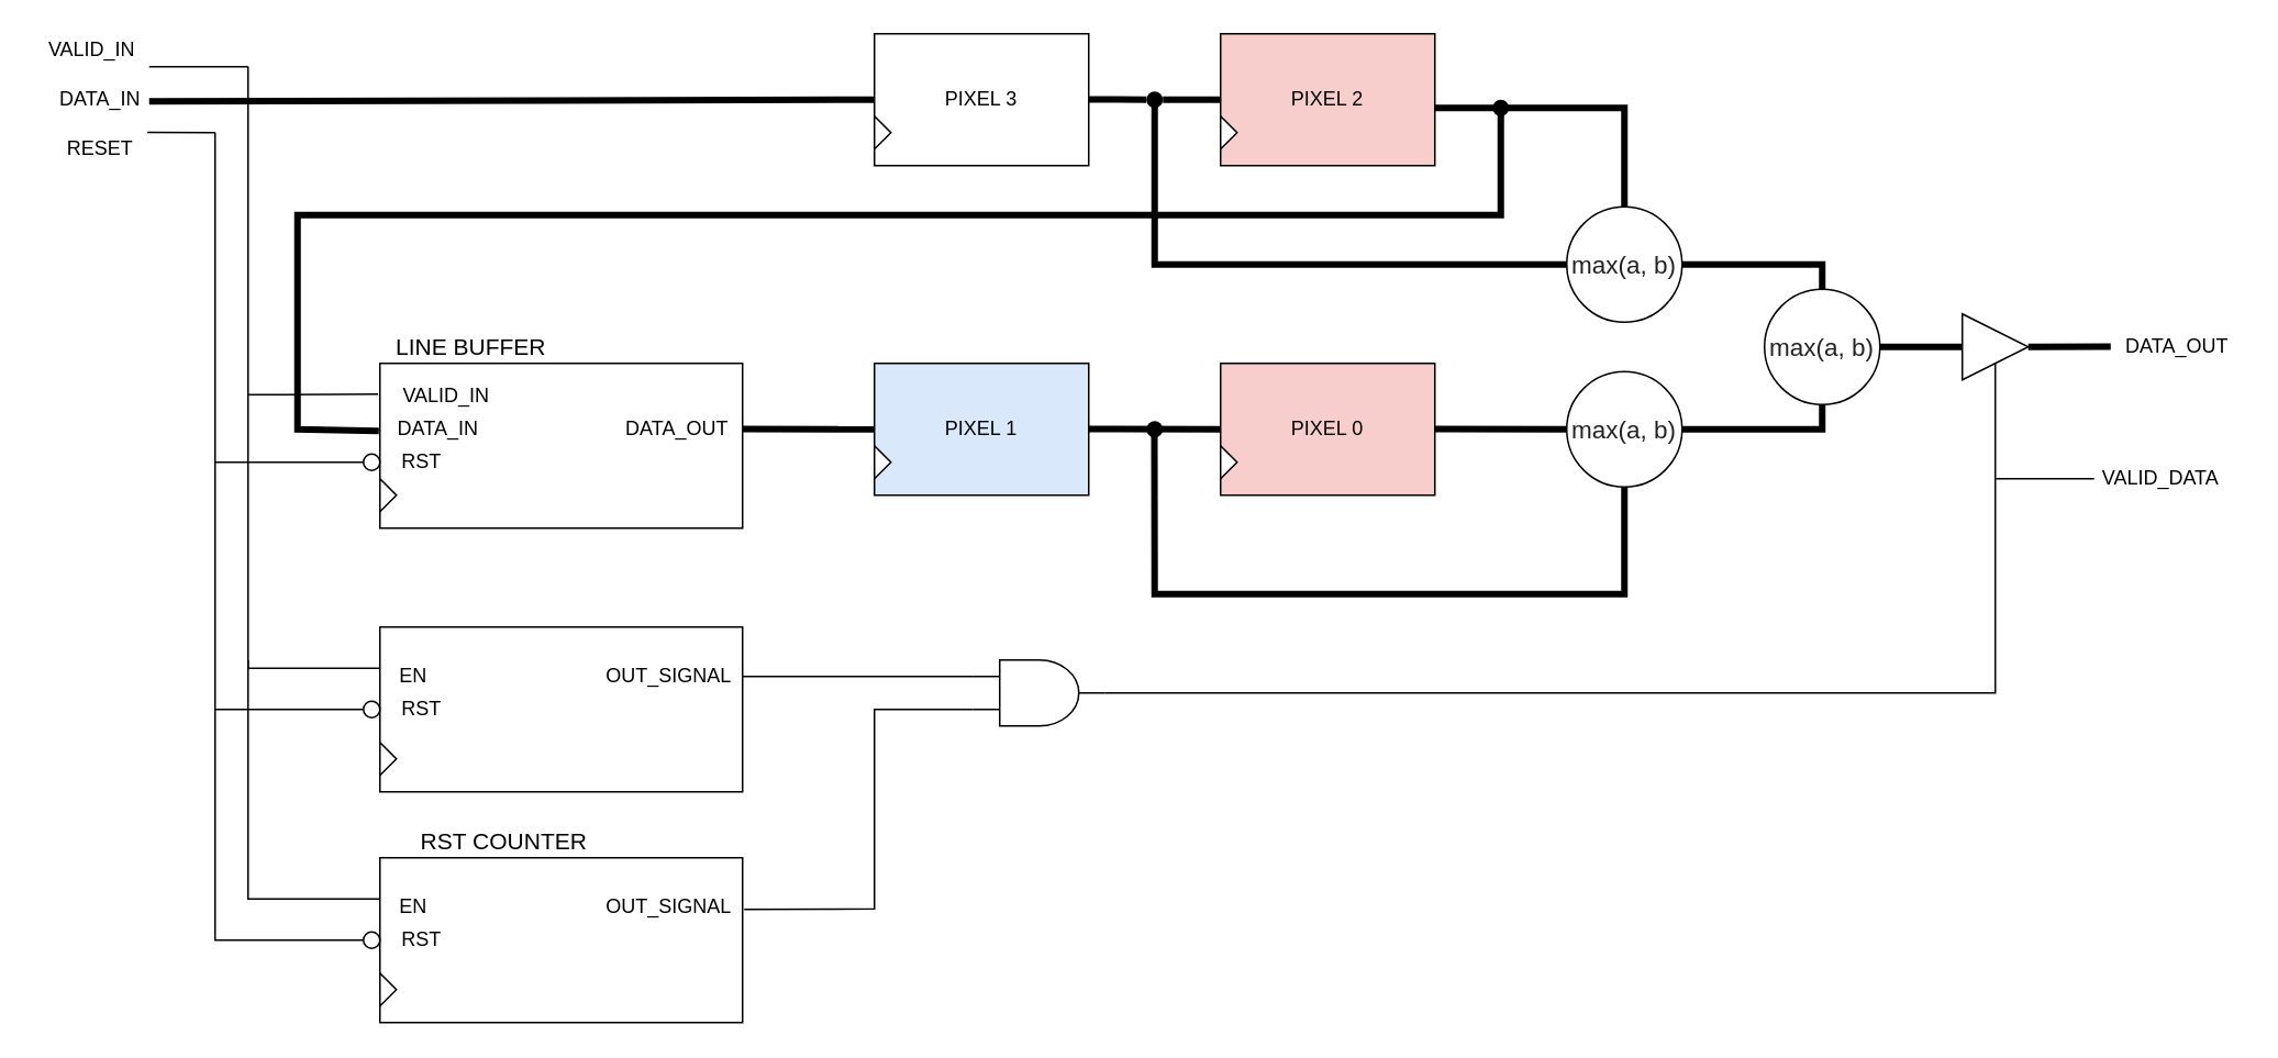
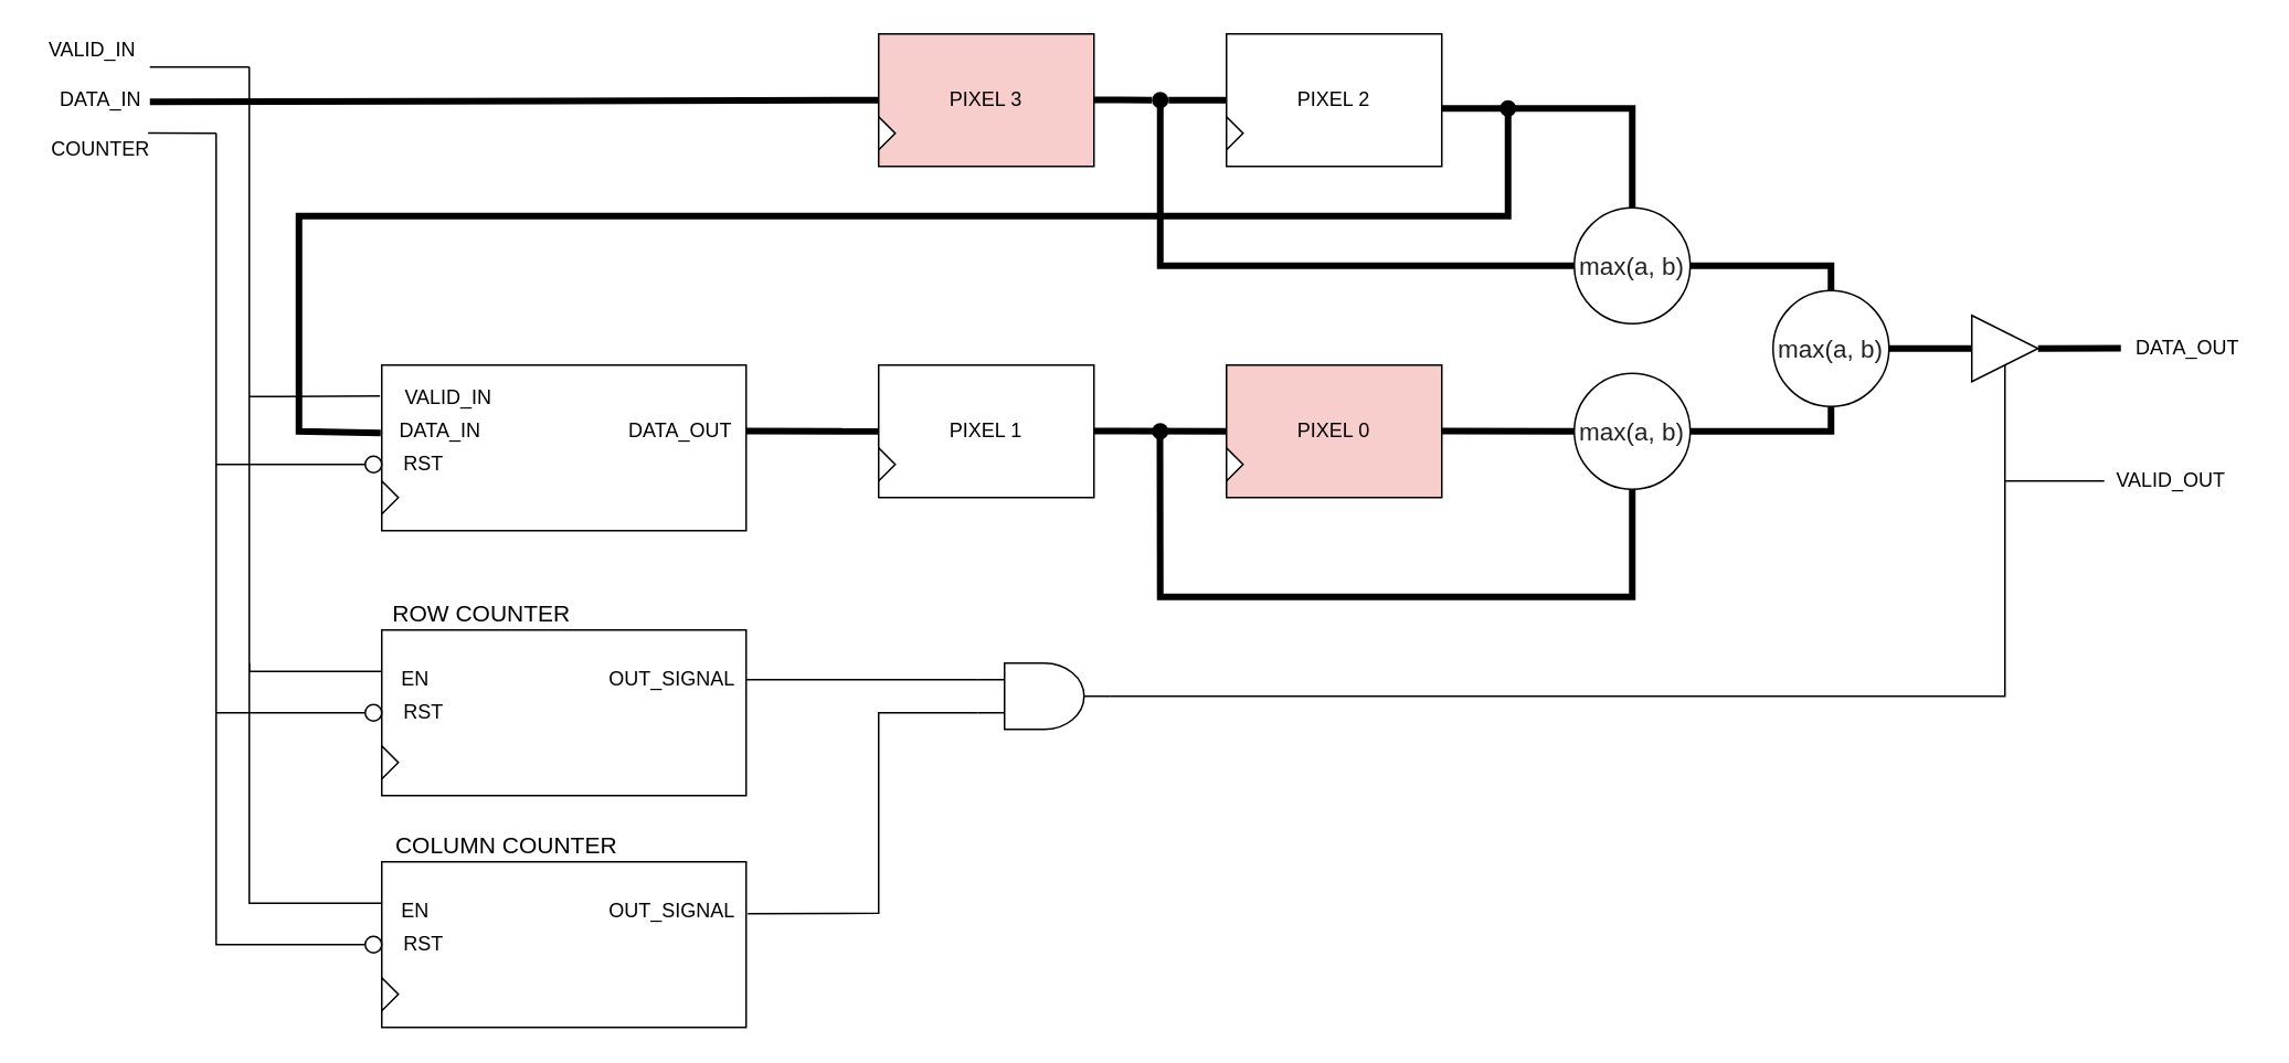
- <mxCell id="10" value="PIXEL 3" style="rounded=0;whiteSpace=wrap;html=1;" parent="1" vertex="1"><mxGeometry x="530" y="20" width="130" height="80" as="geometry" /></mxCell>
+ <mxCell id="10" value="PIXEL 3" style="rounded=0;whiteSpace=wrap;html=1;fillColor=#f8cecc;" parent="1" vertex="1"><mxGeometry x="530" y="20" width="130" height="80" as="geometry" /></mxCell>
- <mxCell id="12" value="PIXEL 2" style="rounded=0;whiteSpace=wrap;html=1;fillColor=#f8cecc;" parent="1" vertex="1"><mxGeometry x="740" y="20" width="130" height="80" as="geometry" /></mxCell>
+ <mxCell id="12" value="PIXEL 2" style="rounded=0;whiteSpace=wrap;html=1;" parent="1" vertex="1"><mxGeometry x="740" y="20" width="130" height="80" as="geometry" /></mxCell>
- <mxCell id="34" value="RESET" style="text;html=1;align=center;verticalAlign=middle;resizable=0;points=[];autosize=1;strokeColor=none;" parent="1" vertex="1"><mxGeometry x="30" y="80" width="60" height="20" as="geometry" /></mxCell>
+ <mxCell id="34" value="COUNTER" style="text;html=1;align=center;verticalAlign=middle;resizable=0;points=[];autosize=1;strokeColor=none;" parent="1" vertex="1"><mxGeometry x="30" y="80" width="60" height="20" as="geometry" /></mxCell>
- <mxCell id="5" value="&lt;font style=&quot;font-size: 14px&quot;&gt;LINE BUFFER&lt;/font&gt;" style="text;html=1;align=center;verticalAlign=middle;resizable=0;points=[];autosize=1;strokeColor=none;" parent="1" vertex="1"><mxGeometry x="230" y="200" width="110" height="20" as="geometry" /></mxCell>
- <mxCell id="14" value="PIXEL 1" style="rounded=0;whiteSpace=wrap;html=1;fillColor=#dae8fc;" parent="1" vertex="1"><mxGeometry x="530" y="220" width="130" height="80" as="geometry" /></mxCell>
+ <mxCell id="14" value="PIXEL 1" style="rounded=0;whiteSpace=wrap;html=1;" parent="1" vertex="1"><mxGeometry x="530" y="220" width="130" height="80" as="geometry" /></mxCell>
- <mxCell id="46" value="VALID_DATA" style="text;html=1;align=center;verticalAlign=middle;resizable=0;points=[];autosize=1;strokeColor=none;" parent="1" vertex="1"><mxGeometry x="1270" y="280" width="80" height="20" as="geometry" /></mxCell>
+ <mxCell id="46" value="VALID_OUT" style="text;html=1;align=center;verticalAlign=middle;resizable=0;points=[];autosize=1;strokeColor=none;" parent="1" vertex="1"><mxGeometry x="1270" y="280" width="80" height="20" as="geometry" /></mxCell>
+ <mxCell id="41" value="&lt;font style=&quot;font-size: 14px&quot;&gt;ROW COUNTER&lt;/font&gt;" style="text;html=1;align=center;verticalAlign=middle;resizable=0;points=[];autosize=1;strokeColor=none;" parent="1" vertex="1"><mxGeometry x="230" y="360" width="120" height="20" as="geometry" /></mxCell>
- <mxCell id="62" value="&lt;font style=&quot;font-size: 14px&quot;&gt;RST COUNTER&lt;/font&gt;" style="text;html=1;align=center;verticalAlign=middle;resizable=0;points=[];autosize=1;strokeColor=none;" parent="1" vertex="1"><mxGeometry x="230" y="500" width="150" height="20" as="geometry" /></mxCell>
+ <mxCell id="62" value="&lt;font style=&quot;font-size: 14px&quot;&gt;COLUMN COUNTER&lt;/font&gt;" style="text;html=1;align=center;verticalAlign=middle;resizable=0;points=[];autosize=1;strokeColor=none;" parent="1" vertex="1"><mxGeometry x="230" y="500" width="150" height="20" as="geometry" /></mxCell>
